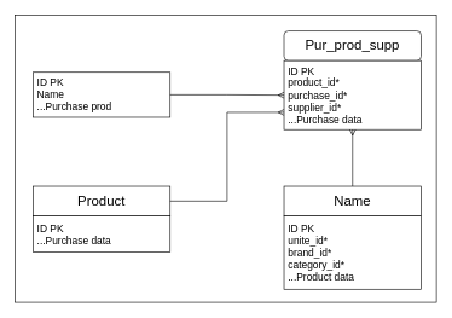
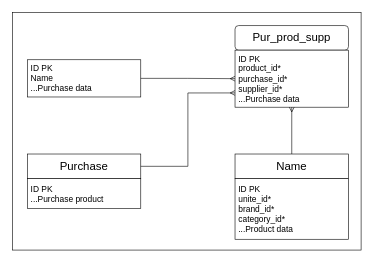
- <mxCell id="10" value="&lt;div style=&quot;font-size: 14px;&quot; align=&quot;left&quot;&gt;&lt;font style=&quot;font-size: 14px;&quot;&gt;&amp;nbsp;ID PK&lt;br&gt;&lt;/font&gt;&lt;/div&gt;&lt;div style=&quot;font-size: 14px;&quot; align=&quot;left&quot;&gt;&lt;font style=&quot;font-size: 14px;&quot;&gt;&amp;nbsp;Name&lt;/font&gt;&lt;/div&gt;&lt;div style=&quot;font-size: 14px;&quot; align=&quot;left&quot;&gt;&lt;font style=&quot;font-size: 14px;&quot;&gt;&amp;nbsp;...Purchase prod&lt;br&gt;&lt;/font&gt;&lt;/div&gt;" style="rounded=0;whiteSpace=wrap;html=1;align=left;" vertex="1" parent="9"><mxGeometry y="41" width="189" height="62" as="geometry" /></mxCell>
+ <mxCell id="10" value="&lt;div style=&quot;font-size: 14px;&quot; align=&quot;left&quot;&gt;&lt;font style=&quot;font-size: 14px;&quot;&gt;&amp;nbsp;ID PK&lt;br&gt;&lt;/font&gt;&lt;/div&gt;&lt;div style=&quot;font-size: 14px;&quot; align=&quot;left&quot;&gt;&lt;font style=&quot;font-size: 14px;&quot;&gt;&amp;nbsp;Name&lt;/font&gt;&lt;/div&gt;&lt;div style=&quot;font-size: 14px;&quot; align=&quot;left&quot;&gt;&lt;font style=&quot;font-size: 14px;&quot;&gt;&amp;nbsp;...Purchase data&lt;br&gt;&lt;/font&gt;&lt;/div&gt;" style="rounded=0;whiteSpace=wrap;html=1;align=left;" vertex="1" parent="9"><mxGeometry y="41" width="189" height="62" as="geometry" /></mxCell>
- <mxCell id="7" value="&lt;font style=&quot;font-size: 19px;&quot;&gt;Product&lt;/font&gt;" style="rounded=0;whiteSpace=wrap;html=1;" vertex="1" parent="6"><mxGeometry width="189" height="41" as="geometry" /></mxCell>
+ <mxCell id="7" value="&lt;font style=&quot;font-size: 19px;&quot;&gt;Purchase&lt;/font&gt;" style="rounded=0;whiteSpace=wrap;html=1;" vertex="1" parent="6"><mxGeometry width="189" height="41" as="geometry" /></mxCell>
- <mxCell id="8" value="&lt;div style=&quot;font-size: 14px;&quot; align=&quot;left&quot;&gt;&lt;font style=&quot;font-size: 14px;&quot;&gt;&amp;nbsp;ID PK&lt;br&gt;&lt;/font&gt;&lt;/div&gt;&lt;div style=&quot;font-size: 14px;&quot; align=&quot;left&quot;&gt;&lt;font style=&quot;font-size: 14px;&quot;&gt;&amp;nbsp;...Purchase data&lt;br&gt;&lt;/font&gt;&lt;/div&gt;" style="rounded=0;whiteSpace=wrap;html=1;align=left;" vertex="1" parent="6"><mxGeometry y="41" width="189" height="50" as="geometry" /></mxCell>
+ <mxCell id="8" value="&lt;div style=&quot;font-size: 14px;&quot; align=&quot;left&quot;&gt;&lt;font style=&quot;font-size: 14px;&quot;&gt;&amp;nbsp;ID PK&lt;br&gt;&lt;/font&gt;&lt;/div&gt;&lt;div style=&quot;font-size: 14px;&quot; align=&quot;left&quot;&gt;&lt;font style=&quot;font-size: 14px;&quot;&gt;&amp;nbsp;...Purchase product&lt;br&gt;&lt;/font&gt;&lt;/div&gt;" style="rounded=0;whiteSpace=wrap;html=1;align=left;" vertex="1" parent="6"><mxGeometry y="41" width="189" height="50" as="geometry" /></mxCell>
